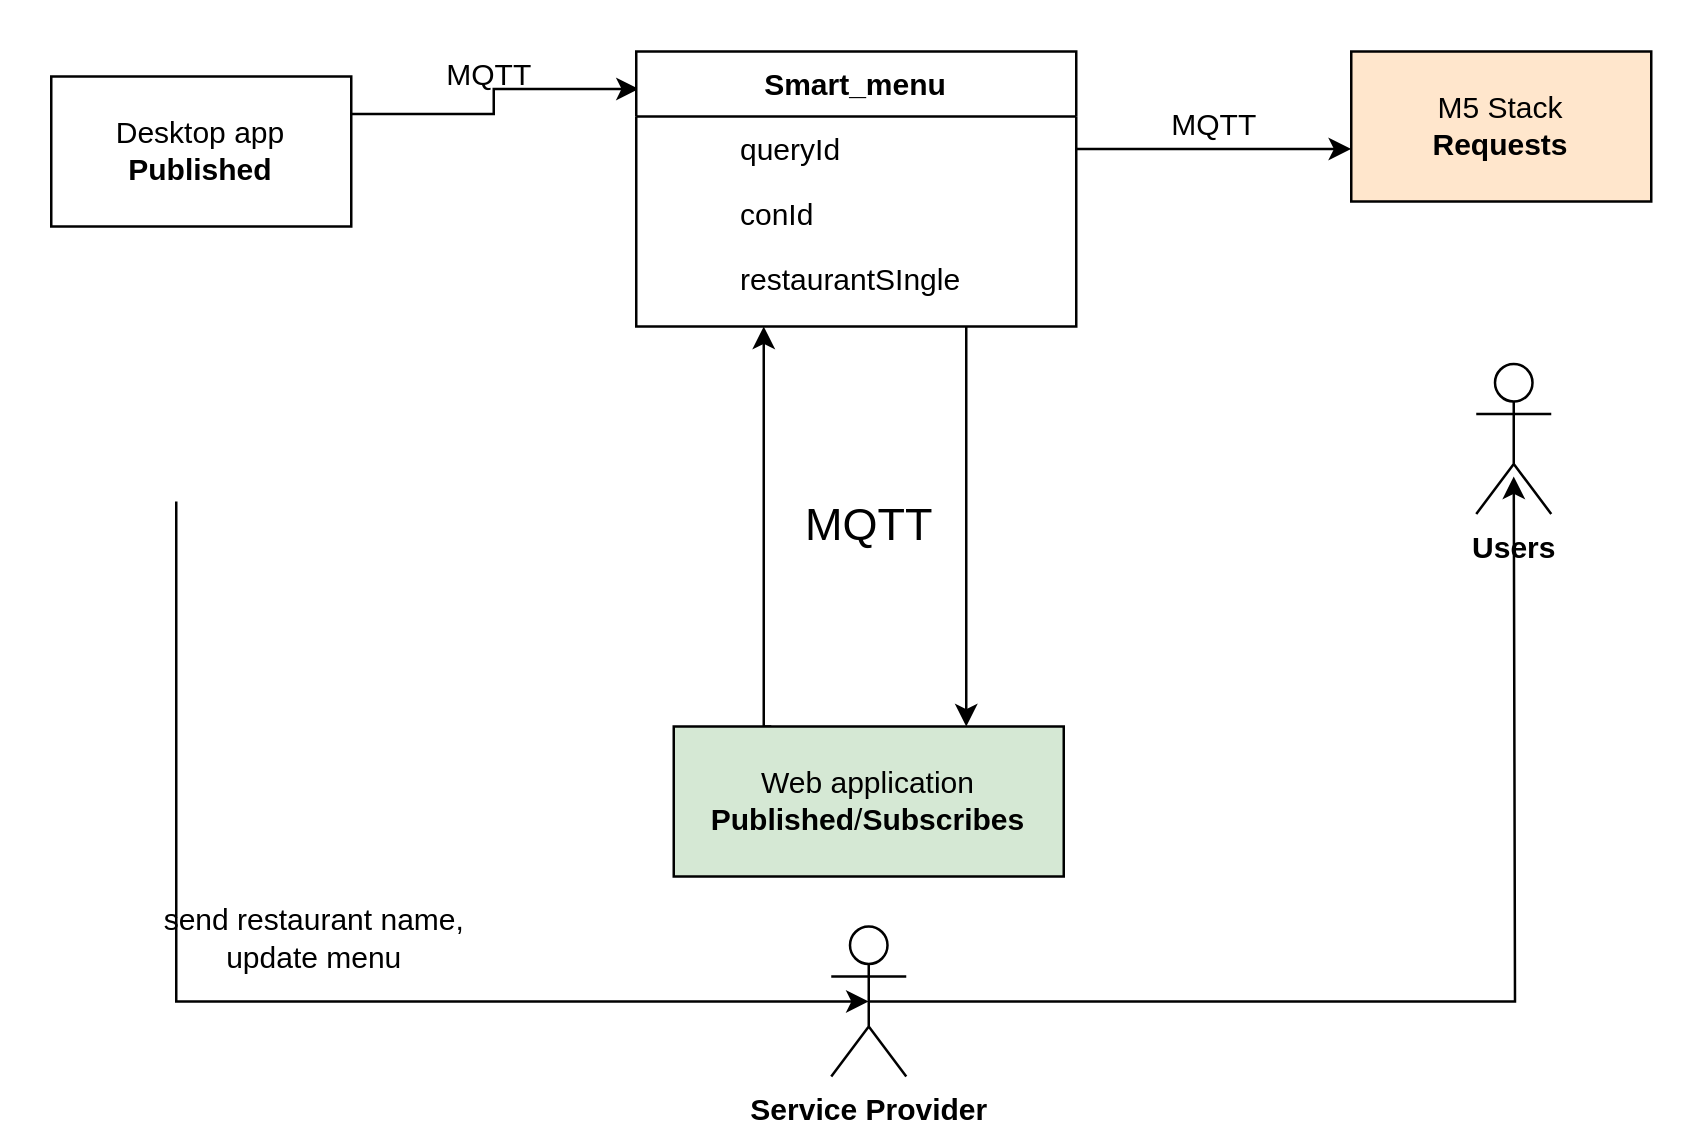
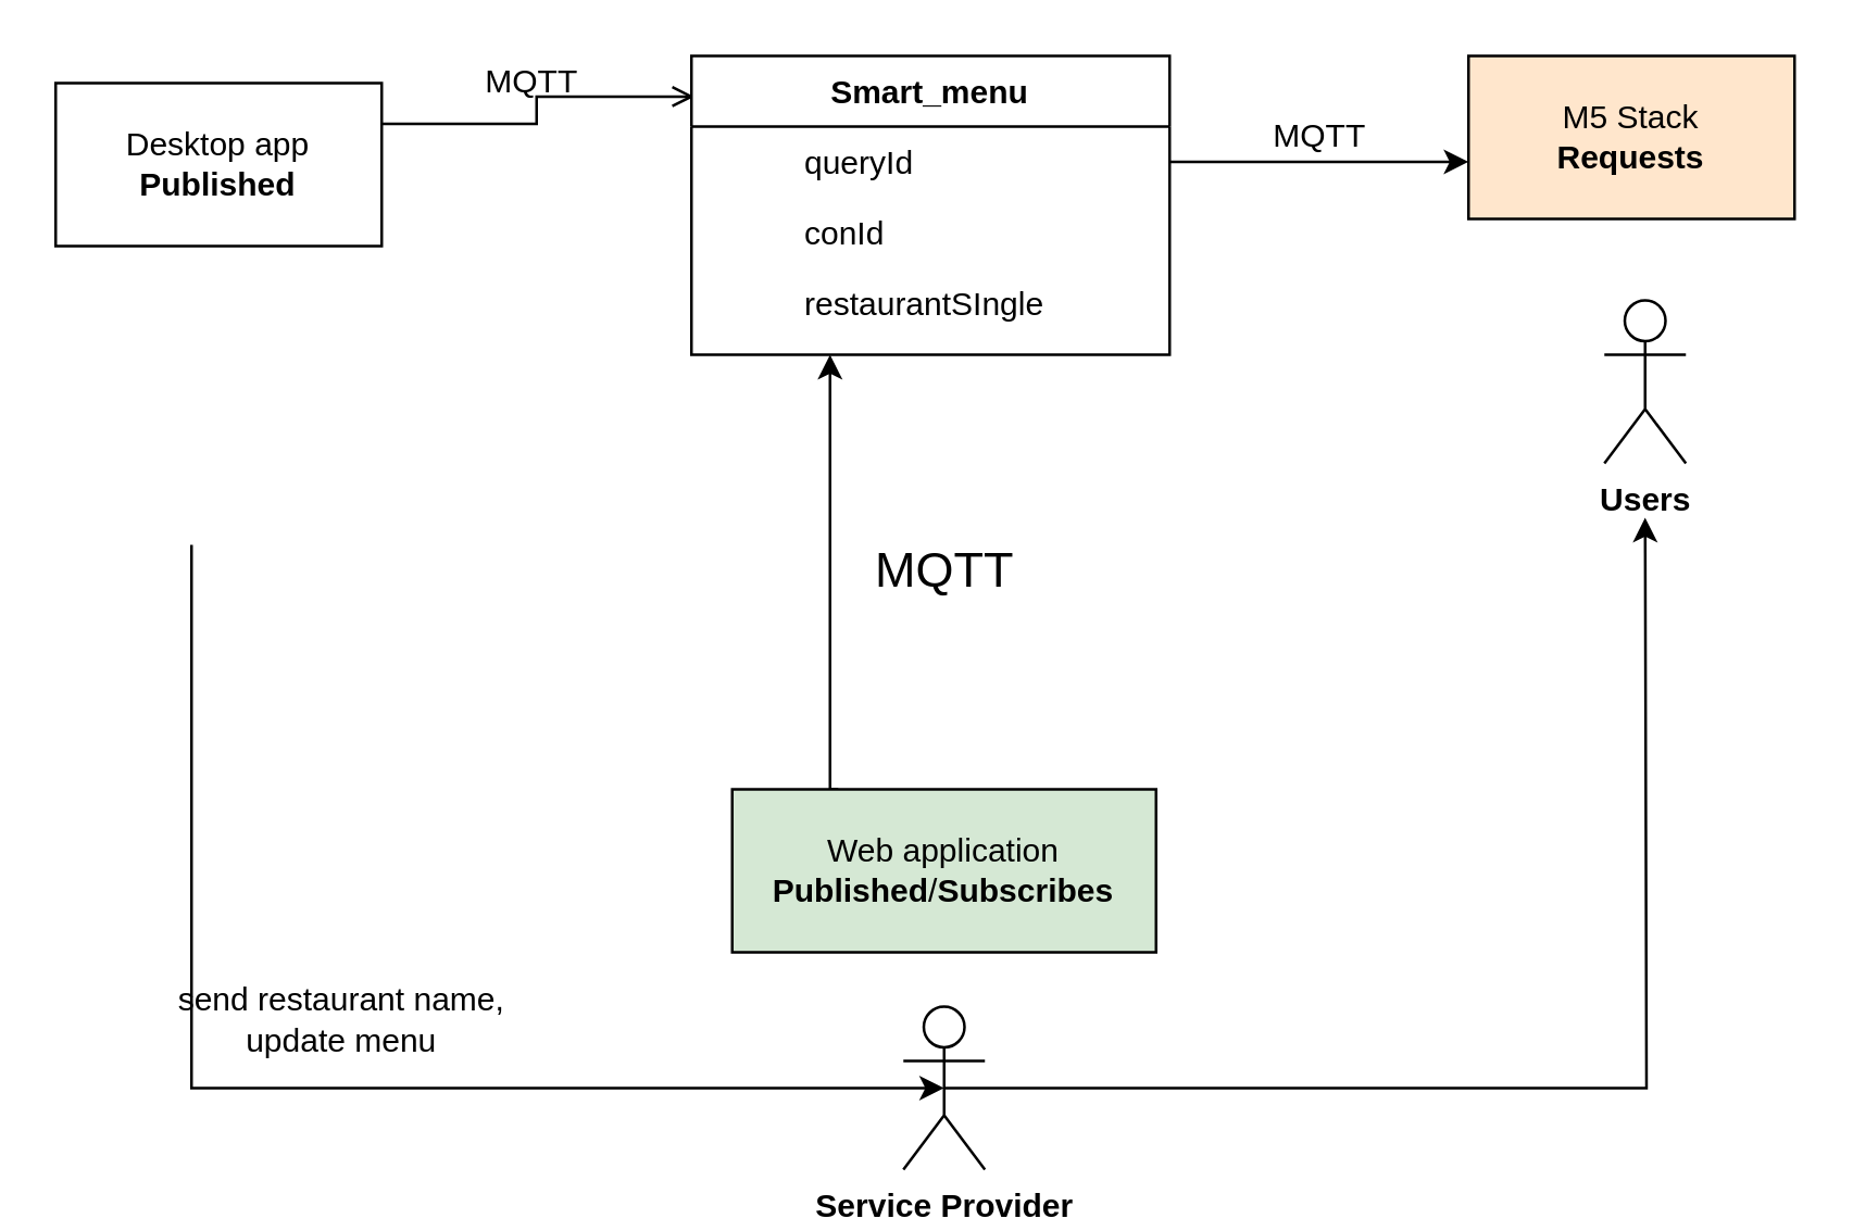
- <mxCell id="2" style="edgeStyle=orthogonalEdgeStyle;rounded=0;orthogonalLoop=1;jettySize=auto;html=1;exitX=1;exitY=0.25;exitDx=0;exitDy=0;entryX=0.006;entryY=0.136;entryDx=0;entryDy=0;entryPerimeter=0;" edge="1" parent="1" source="3" target="8"><mxGeometry relative="1" as="geometry" /></mxCell>
+ <mxCell id="2" style="edgeStyle=orthogonalEdgeStyle;rounded=0;orthogonalLoop=1;jettySize=auto;html=1;exitX=1;exitY=0.25;exitDx=0;exitDy=0;entryX=0.006;entryY=0.136;entryDx=0;entryDy=0;entryPerimeter=0;endArrow=open;" edge="1" parent="1" source="3" target="8"><mxGeometry relative="1" as="geometry" /></mxCell>
- <mxCell id="20" value="&lt;b&gt;Users&lt;/b&gt;" style="shape=umlActor;verticalLabelPosition=bottom;labelBackgroundColor=#ffffff;verticalAlign=top;html=1;outlineConnect=0;" vertex="1" parent="1"><mxGeometry x="590" y="145" width="30" height="60" as="geometry" /></mxCell>
+ <mxCell id="20" value="&lt;b&gt;Users&lt;/b&gt;" style="shape=umlActor;verticalLabelPosition=bottom;labelBackgroundColor=#ffffff;verticalAlign=top;html=1;outlineConnect=0;" vertex="1" parent="1"><mxGeometry x="590" y="110" width="30" height="60" as="geometry" /></mxCell>
- <mxCell id="7" style="edgeStyle=orthogonalEdgeStyle;rounded=0;orthogonalLoop=1;jettySize=auto;html=1;exitX=0.75;exitY=1;exitDx=0;exitDy=0;entryX=0.75;entryY=0;entryDx=0;entryDy=0;" edge="1" parent="1" source="8" target="6"><mxGeometry relative="1" as="geometry"><Array as="points"><mxPoint x="386" y="150" /></Array></mxGeometry></mxCell>
